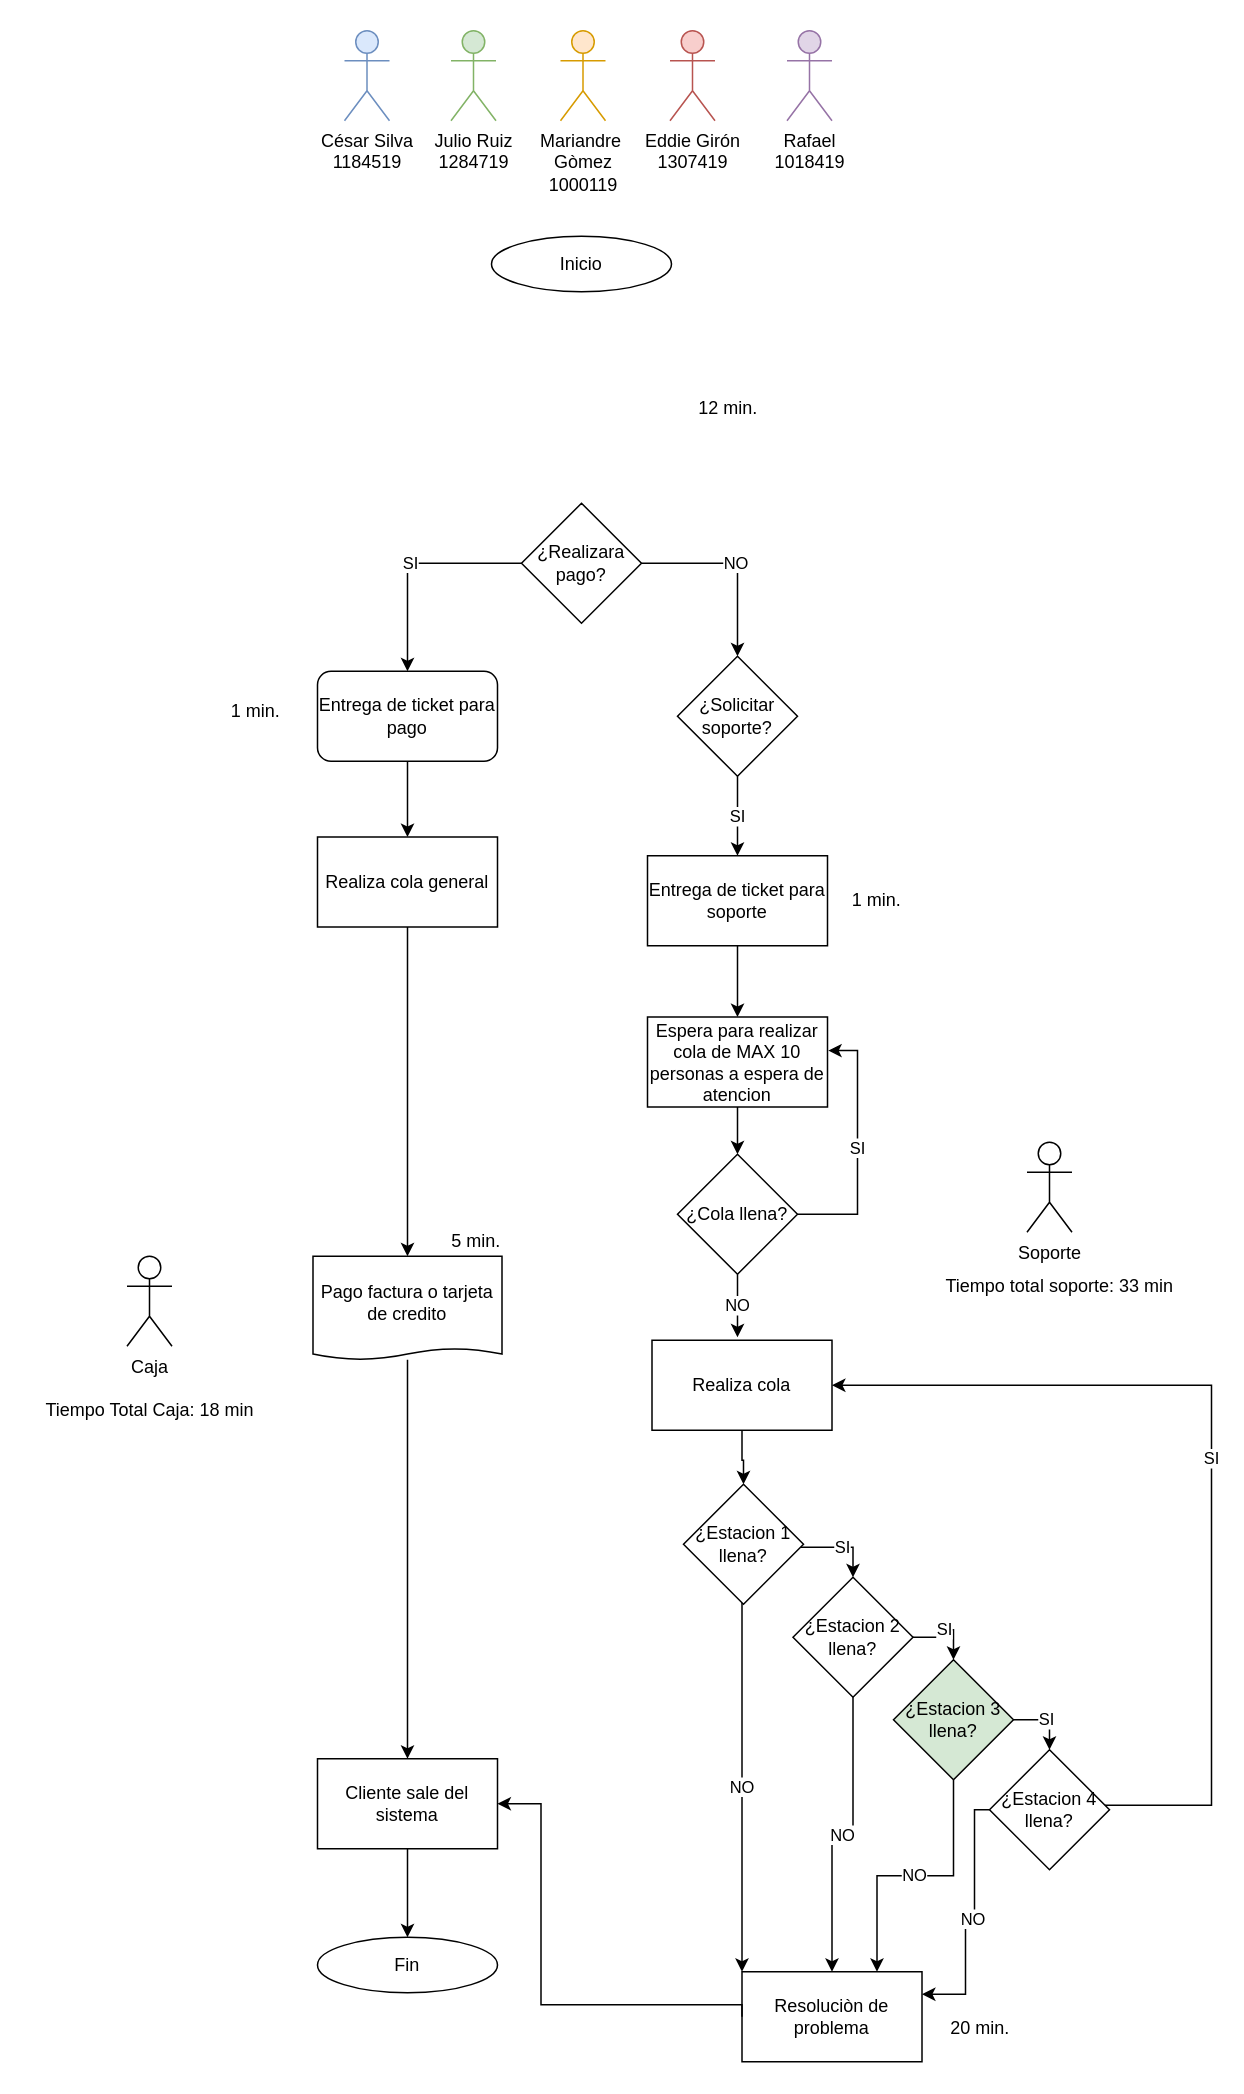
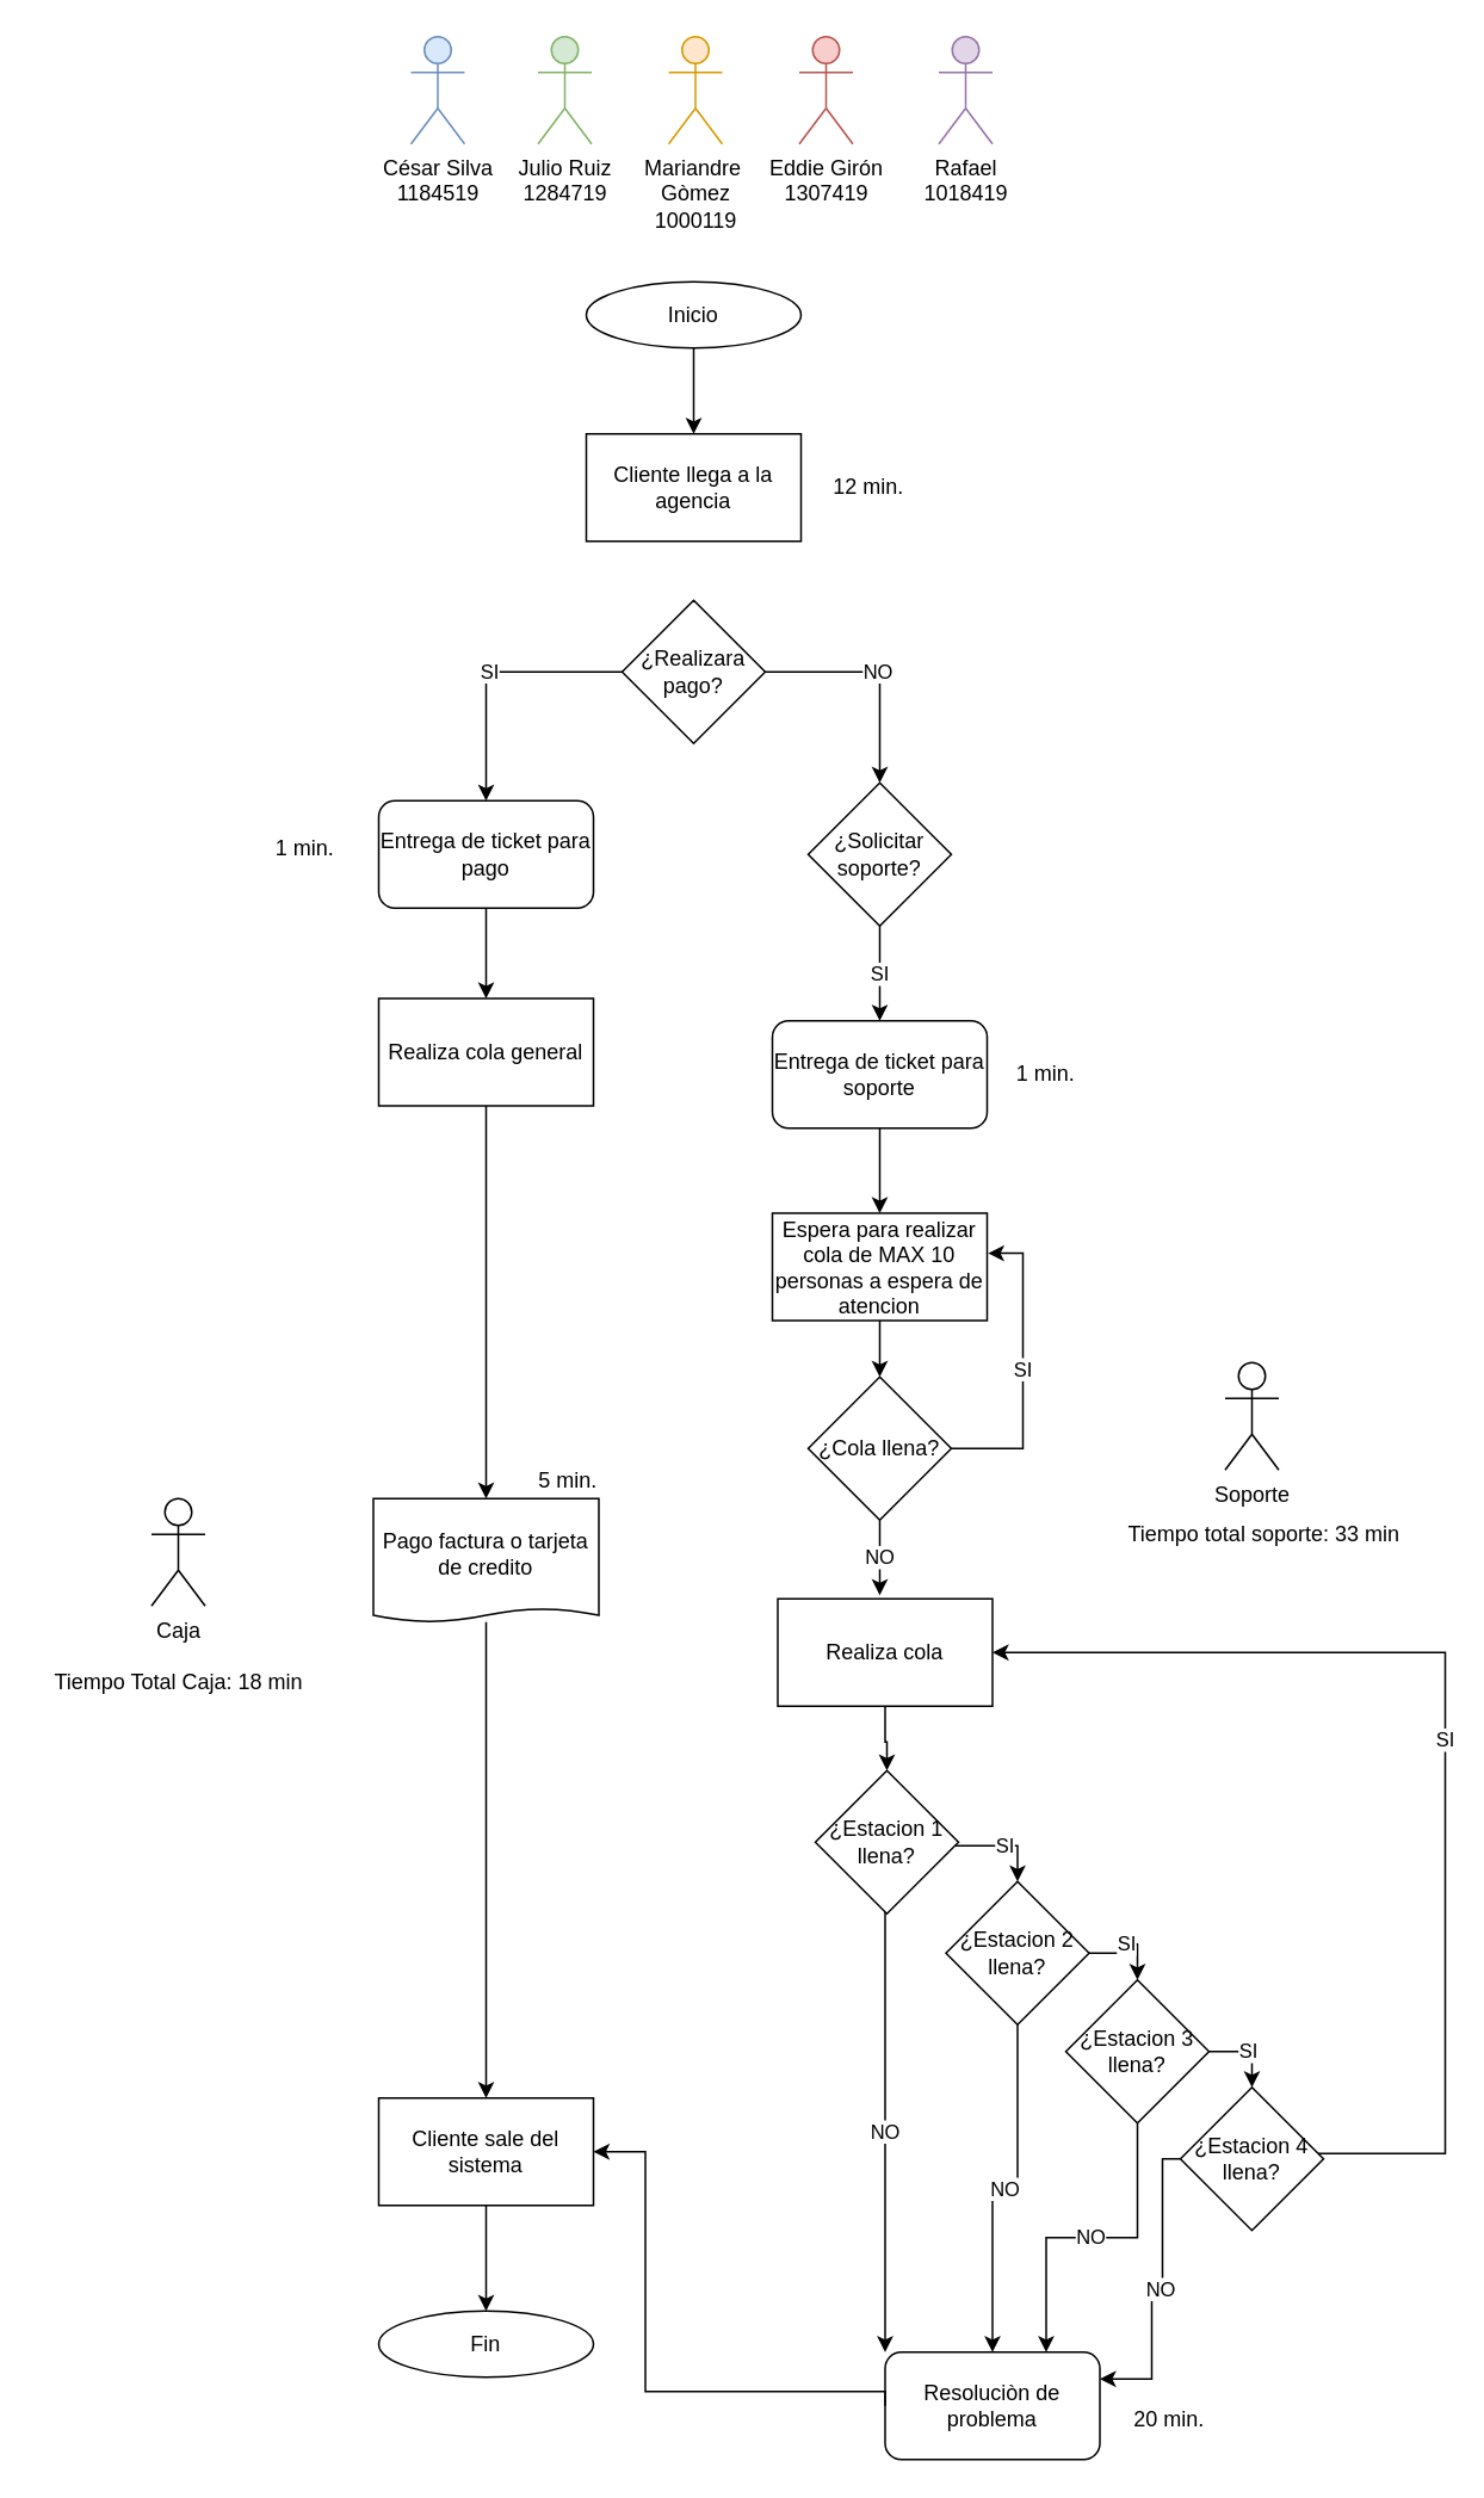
+ <mxCell id="13" value="" style="endArrow=classic;html=1;rounded=0;exitX=0.5;exitY=1;exitDx=0;exitDy=0;entryX=0.5;entryY=0;entryDx=0;entryDy=0;" edge="1" parent="1" source="2" target="4"><mxGeometry width="50" height="50" relative="1" as="geometry"><mxPoint x="479" y="336" as="sourcePoint" /><mxPoint x="529" y="286" as="targetPoint" /></mxGeometry></mxCell>
+ <mxCell id="4" value="Cliente llega a la agencia" style="rounded=0;whiteSpace=wrap;html=1;" vertex="1" parent="1"><mxGeometry x="327" y="242" width="120" height="60" as="geometry" /></mxCell>
- <mxCell id="19" value="Entrega de ticket para soporte" style="rounded=0;whiteSpace=wrap;html=1;" vertex="1" parent="1"><mxGeometry x="431" y="570" width="120" height="60" as="geometry" /></mxCell>
+ <mxCell id="19" value="Entrega de ticket para soporte" style="whiteSpace=wrap;html=1;rounded=1;" vertex="1" parent="1"><mxGeometry x="431" y="570" width="120" height="60" as="geometry" /></mxCell>
- <mxCell id="45" value="¿Estacion 3 llena?" style="rhombus;whiteSpace=wrap;html=1;fillColor=#d5e8d4;" vertex="1" parent="1"><mxGeometry x="595" y="1106" width="80" height="80" as="geometry" /></mxCell>
+ <mxCell id="45" value="¿Estacion 3 llena?" style="rhombus;whiteSpace=wrap;html=1;" vertex="1" parent="1"><mxGeometry x="595" y="1106" width="80" height="80" as="geometry" /></mxCell>
- <mxCell id="40" value="Resoluciòn de problema" style="rounded=0;whiteSpace=wrap;html=1;" vertex="1" parent="1"><mxGeometry x="494" y="1314" width="120" height="60" as="geometry" /></mxCell>
+ <mxCell id="40" value="Resoluciòn de problema" style="whiteSpace=wrap;html=1;rounded=1;" vertex="1" parent="1"><mxGeometry x="494" y="1314" width="120" height="60" as="geometry" /></mxCell>
